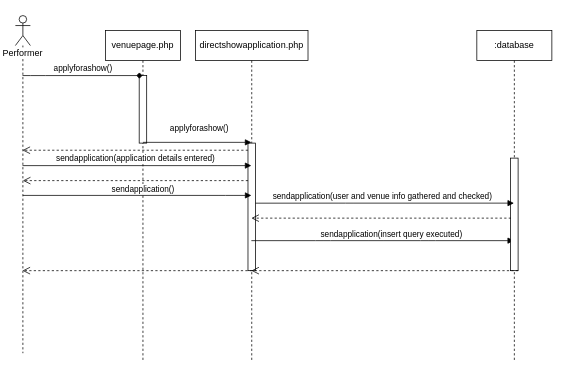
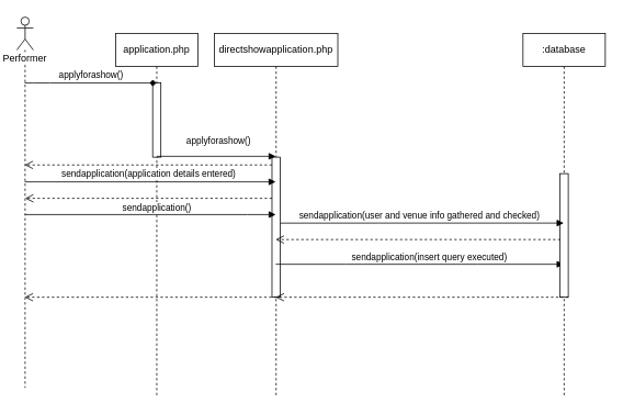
- <mxCell id="7" value="venuepage.php" style="shape=umlLifeline;perimeter=lifelinePerimeter;whiteSpace=wrap;html=1;container=1;collapsible=0;recursiveResize=0;outlineConnect=0;" parent="1" vertex="1"><mxGeometry x="140" y="40" width="100" height="440" as="geometry" /></mxCell>
+ <mxCell id="7" value="application.php" style="shape=umlLifeline;perimeter=lifelinePerimeter;whiteSpace=wrap;html=1;container=1;collapsible=0;recursiveResize=0;outlineConnect=0;" parent="1" vertex="1"><mxGeometry x="140" y="40" width="100" height="440" as="geometry" /></mxCell>
